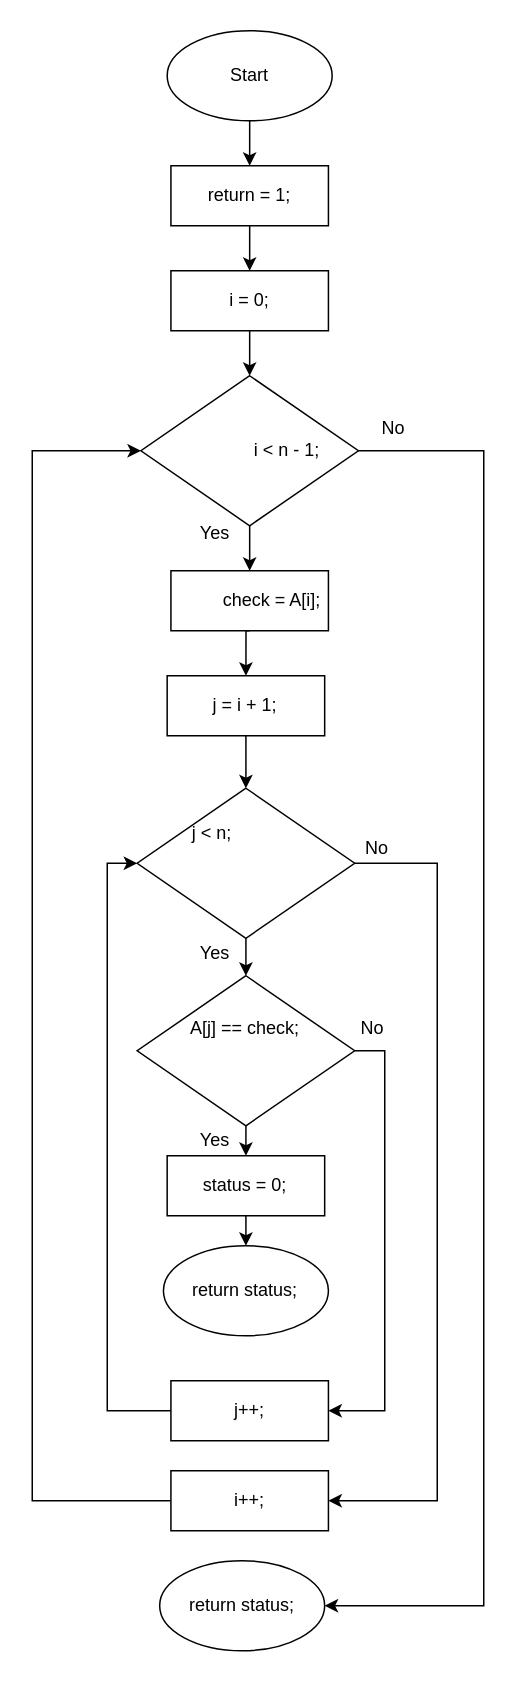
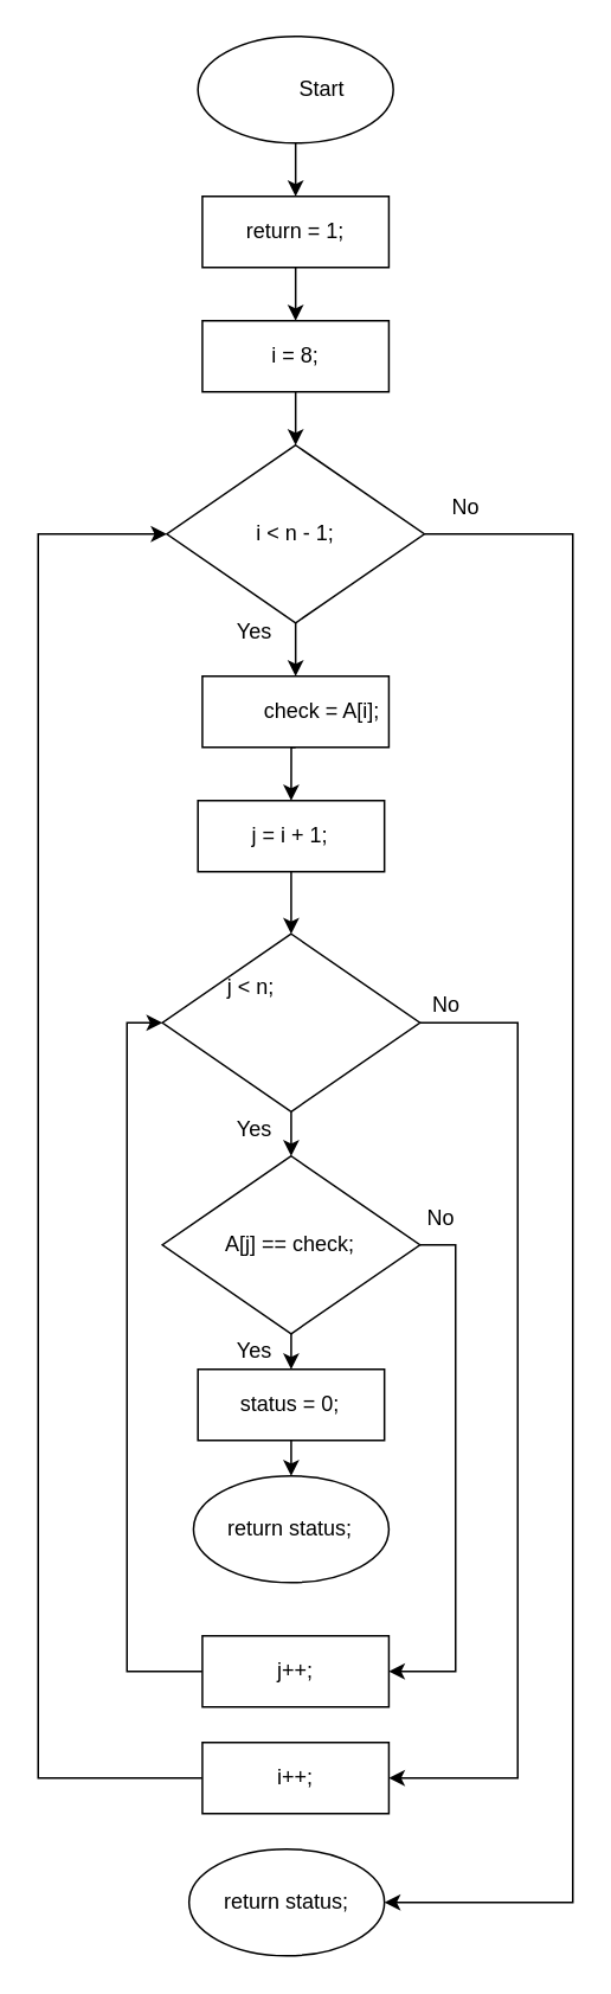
- <mxCell id="19" value="Start" style="text;html=1;strokeColor=none;fillColor=none;align=center;verticalAlign=middle;whiteSpace=wrap;rounded=0;" parent="1" vertex="1"><mxGeometry x="135.95" y="35" width="60" height="30" as="geometry" /></mxCell>
+ <mxCell id="19" value="Start" style="text;html=1;strokeColor=none;fillColor=none;align=center;verticalAlign=middle;whiteSpace=wrap;rounded=0;" parent="1" vertex="1"><mxGeometry x="150.95" y="35" width="60" height="30" as="geometry" /></mxCell>
- <mxCell id="21" value="i = 0;" style="text;html=1;strokeColor=none;fillColor=none;align=center;verticalAlign=middle;whiteSpace=wrap;rounded=0;" parent="1" vertex="1"><mxGeometry x="135.95" y="185" width="60" height="30" as="geometry" /></mxCell>
+ <mxCell id="21" value="i = 8;" style="text;html=1;strokeColor=none;fillColor=none;align=center;verticalAlign=middle;whiteSpace=wrap;rounded=0;" parent="1" vertex="1"><mxGeometry x="135.95" y="185" width="60" height="30" as="geometry" /></mxCell>
- <mxCell id="22" value="i &amp;lt; n - 1;" style="text;html=1;strokeColor=none;fillColor=none;align=center;verticalAlign=middle;whiteSpace=wrap;rounded=0;" parent="1" vertex="1"><mxGeometry x="160.95" y="285" width="60" height="30" as="geometry" /></mxCell>
+ <mxCell id="22" value="i &amp;lt; n - 1;" style="text;html=1;strokeColor=none;fillColor=none;align=center;verticalAlign=middle;whiteSpace=wrap;rounded=0;" parent="1" vertex="1"><mxGeometry x="135.95" y="285" width="60" height="30" as="geometry" /></mxCell>
- <mxCell id="29" value="A[j] == check;" style="text;html=1;strokeColor=none;fillColor=none;align=center;verticalAlign=middle;whiteSpace=wrap;rounded=0;" parent="1" vertex="1"><mxGeometry x="123.45" y="670" width="80" height="30" as="geometry" /></mxCell>
+ <mxCell id="29" value="A[j] == check;" style="text;html=1;strokeColor=none;fillColor=none;align=center;verticalAlign=middle;whiteSpace=wrap;rounded=0;" parent="1" vertex="1"><mxGeometry x="123.45" y="685" width="80" height="30" as="geometry" /></mxCell>
